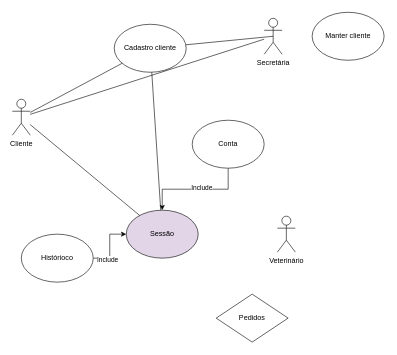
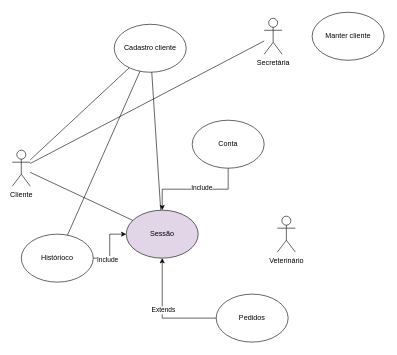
- <mxCell id="6" value="" style="endArrow=none;html=1;rounded=0;entryX=0.5;entryY=0.5;entryDx=0;entryDy=0;entryPerimeter=0;" parent="1" source="2" target="4" edge="1"><mxGeometry width="50" height="50" relative="1" as="geometry"><mxPoint x="670" y="180" as="sourcePoint" /><mxPoint x="720" y="130" as="targetPoint" /></mxGeometry></mxCell>
+ <mxCell id="6" value="" style="endArrow=none;html=1;rounded=0;" parent="1" source="2" target="15" edge="1"><mxGeometry width="50" height="50" relative="1" as="geometry"><mxPoint x="670" y="180" as="sourcePoint" /><mxPoint x="720" y="130" as="targetPoint" /></mxGeometry></mxCell>
- <mxCell id="3" value="Cliente" style="shape=umlActor;verticalLabelPosition=bottom;verticalAlign=top;html=1;outlineConnect=0;" parent="1" vertex="1"><mxGeometry x="20" y="165" width="30" height="60" as="geometry" /></mxCell>
+ <mxCell id="3" value="Cliente" style="shape=umlActor;verticalLabelPosition=bottom;verticalAlign=top;html=1;outlineConnect=0;" parent="1" vertex="1"><mxGeometry x="20" y="250" width="30" height="60" as="geometry" /></mxCell>
+ <mxCell id="16" style="edgeStyle=orthogonalEdgeStyle;rounded=0;orthogonalLoop=1;jettySize=auto;html=1;" edge="1" parent="1" source="18" target="9"><mxGeometry relative="1" as="geometry" /></mxCell>
+ <mxCell id="17" value="Extends" style="edgeLabel;html=1;align=center;verticalAlign=middle;resizable=0;points=[];" vertex="1" connectable="0" parent="16"><mxGeometry x="0.096" y="-1" relative="1" as="geometry"><mxPoint as="offset" /></mxGeometry></mxCell>
- <mxCell id="18" value="Pedidos" style="rhombus;whiteSpace=wrap;html=1;" vertex="1" parent="1"><mxGeometry x="360" y="490" width="120" height="80" as="geometry" /></mxCell>
+ <mxCell id="18" value="Pedidos" style="ellipse;whiteSpace=wrap;html=1;" vertex="1" parent="1"><mxGeometry x="360" y="490" width="120" height="80" as="geometry" /></mxCell>
